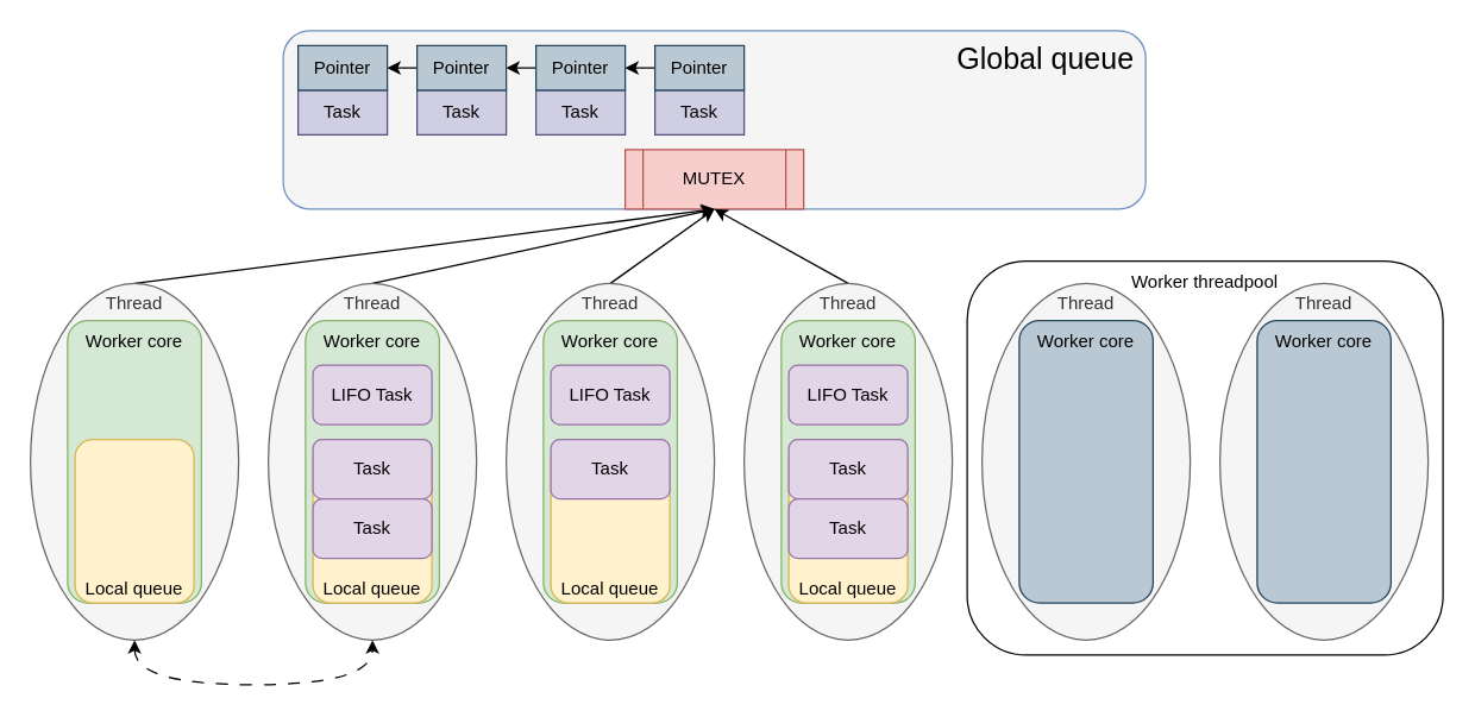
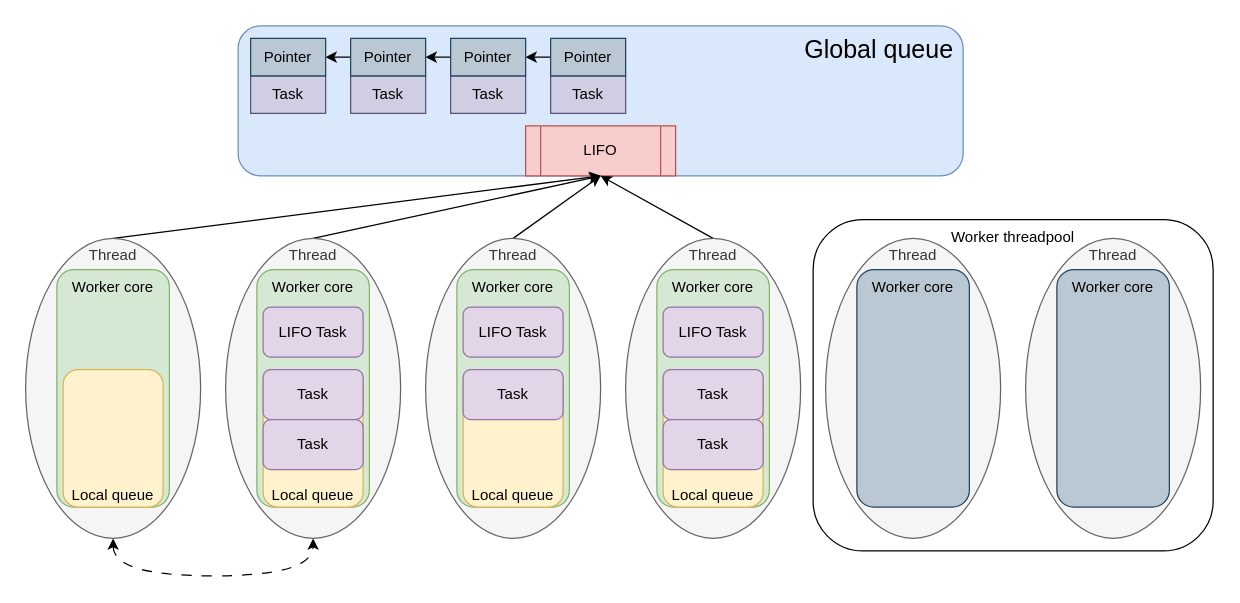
- <mxCell id="2" value="Global queue&amp;nbsp;" style="rounded=1;whiteSpace=wrap;html=1;fillColor=#f5f5f5;strokeColor=#6c8ebf;align=right;verticalAlign=top;fontSize=20;" parent="1" vertex="1"><mxGeometry x="190" y="20" width="580" height="120" as="geometry" /></mxCell>
+ <mxCell id="2" value="Global queue&amp;nbsp;" style="rounded=1;whiteSpace=wrap;html=1;fillColor=#dae8fc;strokeColor=#6c8ebf;align=right;verticalAlign=top;fontSize=20;" parent="1" vertex="1"><mxGeometry x="190" y="20" width="580" height="120" as="geometry" /></mxCell>
- <mxCell id="3" value="MUTEX" style="shape=process;whiteSpace=wrap;html=1;backgroundOutline=1;fillColor=#f8cecc;strokeColor=#b85450;" parent="1" vertex="1"><mxGeometry x="420" y="100" width="120" height="40" as="geometry" /></mxCell>
+ <mxCell id="3" value="LIFO" style="shape=process;whiteSpace=wrap;html=1;backgroundOutline=1;fillColor=#f8cecc;strokeColor=#b85450;" parent="1" vertex="1"><mxGeometry x="420" y="100" width="120" height="40" as="geometry" /></mxCell>
